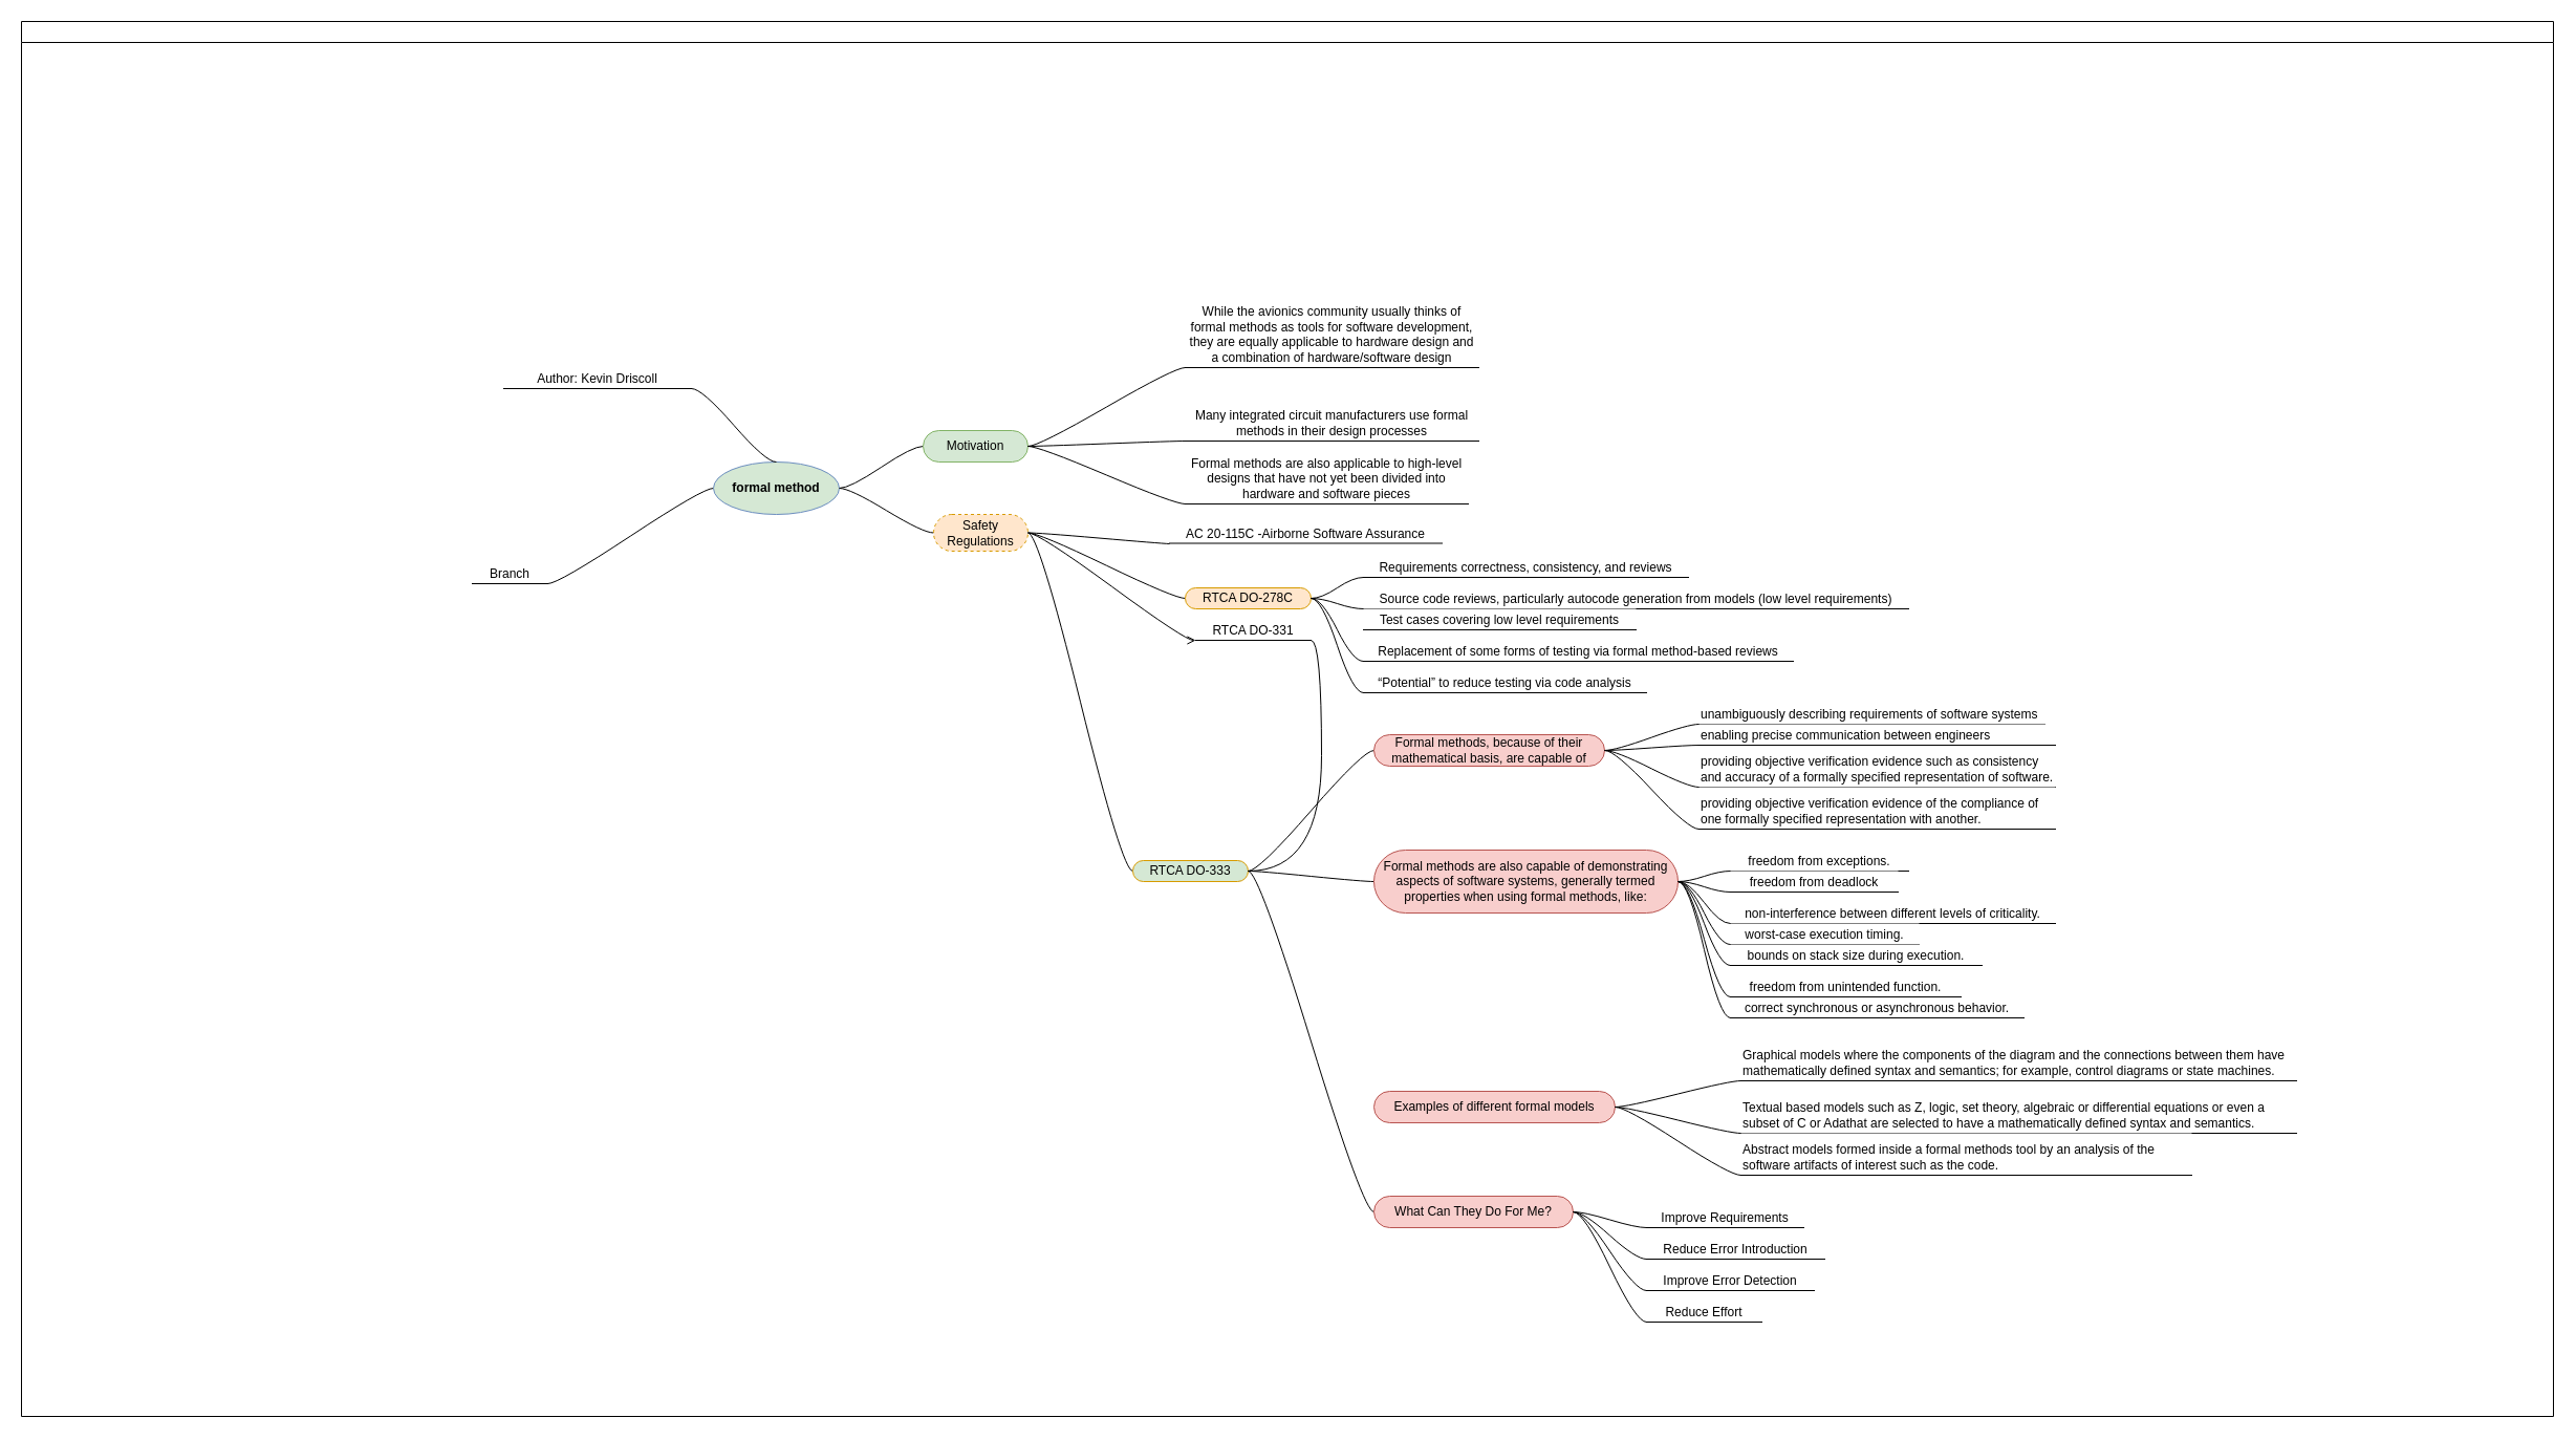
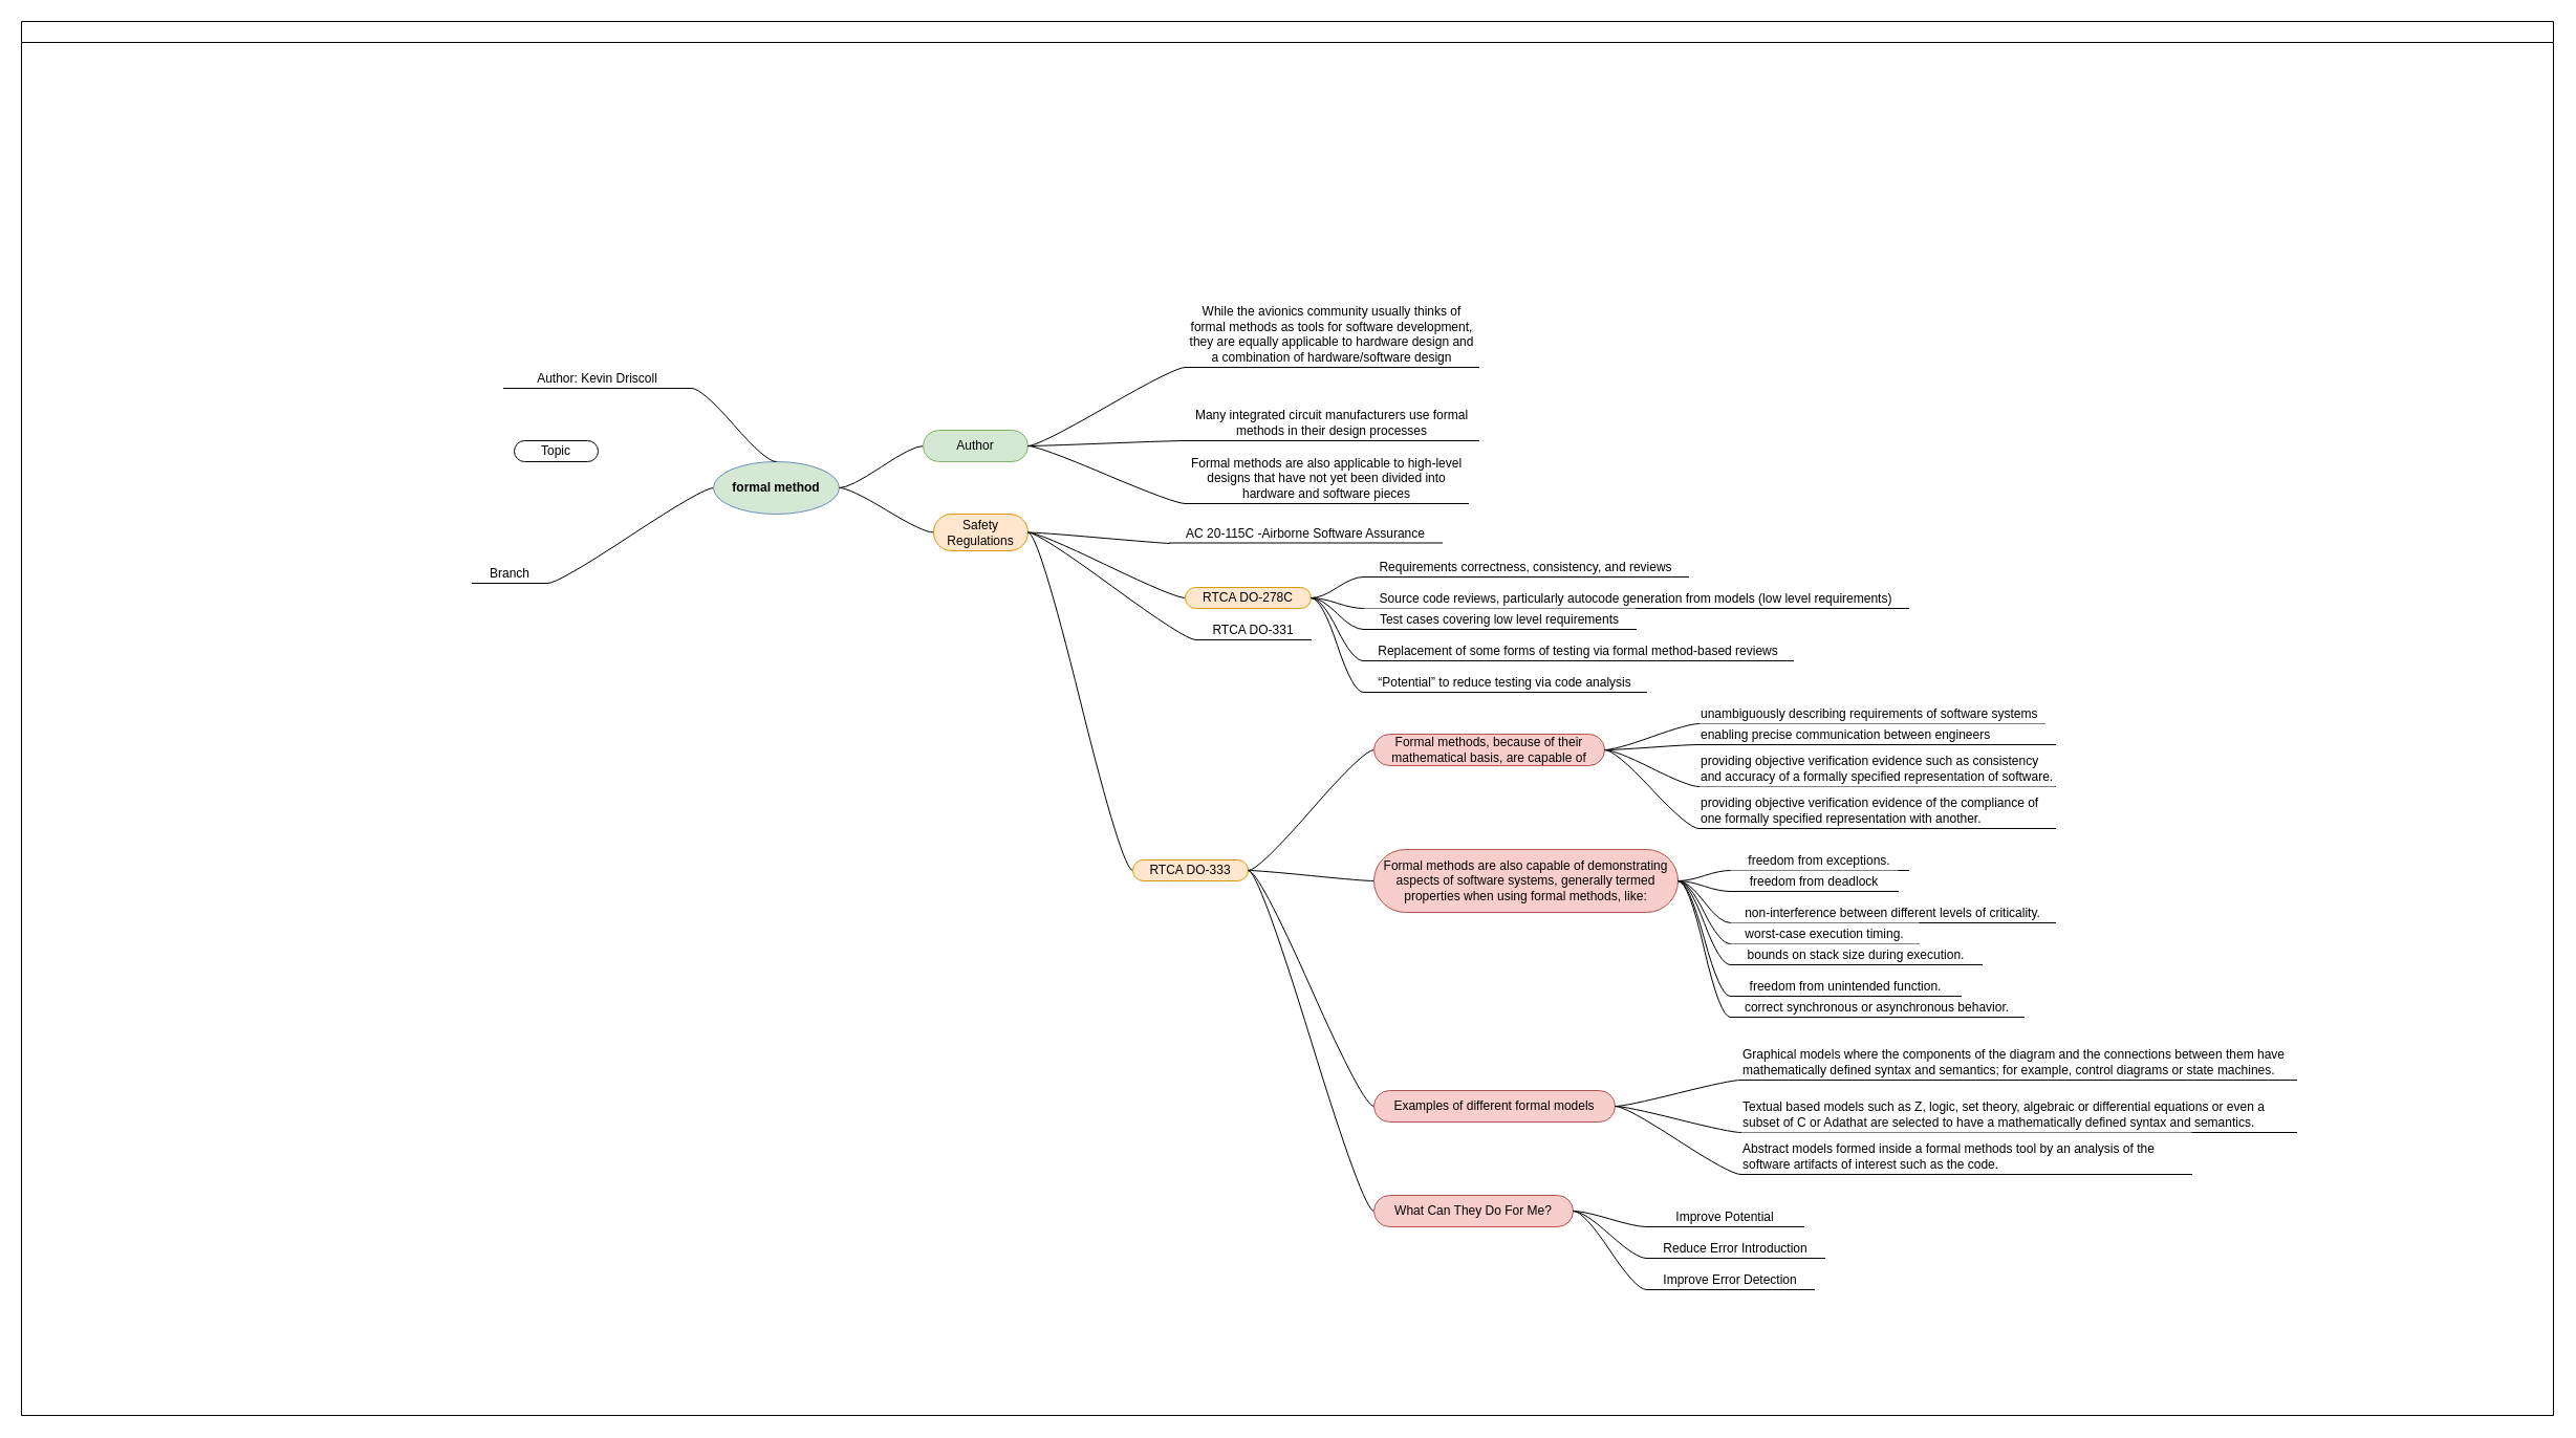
- <mxCell id="6" value="Motivation" style="whiteSpace=wrap;html=1;rounded=1;arcSize=50;align=center;verticalAlign=middle;strokeWidth=1;autosize=1;spacing=4;treeFolding=1;treeMoving=1;newEdgeStyle={&quot;edgeStyle&quot;:&quot;entityRelationEdgeStyle&quot;,&quot;startArrow&quot;:&quot;none&quot;,&quot;endArrow&quot;:&quot;none&quot;,&quot;segment&quot;:10,&quot;curved&quot;:1};fillColor=#d5e8d4;strokeColor=#82b366;" vertex="1" parent="2"><mxGeometry x="860" y="390" width="100" height="30" as="geometry" /></mxCell>
+ <mxCell id="6" value="Author" style="whiteSpace=wrap;html=1;rounded=1;arcSize=50;align=center;verticalAlign=middle;strokeWidth=1;autosize=1;spacing=4;treeFolding=1;treeMoving=1;newEdgeStyle={&quot;edgeStyle&quot;:&quot;entityRelationEdgeStyle&quot;,&quot;startArrow&quot;:&quot;none&quot;,&quot;endArrow&quot;:&quot;none&quot;,&quot;segment&quot;:10,&quot;curved&quot;:1};fillColor=#d5e8d4;strokeColor=#82b366;" vertex="1" parent="2"><mxGeometry x="860" y="390" width="100" height="30" as="geometry" /></mxCell>
+ <mxCell id="7" value="Topic" style="whiteSpace=wrap;html=1;rounded=1;arcSize=50;align=center;verticalAlign=middle;strokeWidth=1;autosize=1;spacing=4;treeFolding=1;treeMoving=1;newEdgeStyle={&quot;edgeStyle&quot;:&quot;entityRelationEdgeStyle&quot;,&quot;startArrow&quot;:&quot;none&quot;,&quot;endArrow&quot;:&quot;none&quot;,&quot;segment&quot;:10,&quot;curved&quot;:1};" vertex="1" parent="2"><mxGeometry x="470" y="400" width="80" height="20" as="geometry" /></mxCell>
- <mxCell id="14" value="Safety Regulations" style="whiteSpace=wrap;html=1;rounded=1;arcSize=50;align=center;verticalAlign=middle;strokeWidth=1;autosize=1;spacing=4;treeFolding=1;treeMoving=1;newEdgeStyle={&quot;edgeStyle&quot;:&quot;entityRelationEdgeStyle&quot;,&quot;startArrow&quot;:&quot;none&quot;,&quot;endArrow&quot;:&quot;none&quot;,&quot;segment&quot;:10,&quot;curved&quot;:1};fillColor=#ffe6cc;strokeColor=#d79b00;dashed=1;" vertex="1" parent="2"><mxGeometry x="870" y="470" width="90" height="35" as="geometry" /></mxCell>
+ <mxCell id="14" value="Safety Regulations" style="whiteSpace=wrap;html=1;rounded=1;arcSize=50;align=center;verticalAlign=middle;strokeWidth=1;autosize=1;spacing=4;treeFolding=1;treeMoving=1;newEdgeStyle={&quot;edgeStyle&quot;:&quot;entityRelationEdgeStyle&quot;,&quot;startArrow&quot;:&quot;none&quot;,&quot;endArrow&quot;:&quot;none&quot;,&quot;segment&quot;:10,&quot;curved&quot;:1};fillColor=#ffe6cc;strokeColor=#d79b00;" vertex="1" parent="2"><mxGeometry x="870" y="470" width="90" height="35" as="geometry" /></mxCell>
+ <mxCell id="31" value="" style="edgeStyle=entityRelationEdgeStyle;startArrow=none;endArrow=none;segment=10;curved=1;rounded=0;" edge="1" target="32" source="22" parent="2"><mxGeometry relative="1" as="geometry"><mxPoint x="2980" y="-330" as="sourcePoint" /><mxPoint x="660" y="360" as="targetPoint" /></mxGeometry></mxCell>
- <mxCell id="20" value="" style="edgeStyle=entityRelationEdgeStyle;startArrow=none;endArrow=open;segment=10;curved=1;rounded=0;" edge="1" parent="2" source="14" target="18"><mxGeometry relative="1" as="geometry"><mxPoint x="580" y="297.5" as="sourcePoint" /><mxPoint x="660" y="385" as="targetPoint" /></mxGeometry></mxCell>
+ <mxCell id="20" value="" style="edgeStyle=entityRelationEdgeStyle;startArrow=none;endArrow=none;segment=10;curved=1;rounded=0;" edge="1" parent="2" source="14" target="18"><mxGeometry relative="1" as="geometry"><mxPoint x="580" y="297.5" as="sourcePoint" /><mxPoint x="660" y="385" as="targetPoint" /></mxGeometry></mxCell>
- <mxCell id="63" value="" style="edgeStyle=entityRelationEdgeStyle;startArrow=none;endArrow=none;segment=10;curved=1;rounded=0;" edge="1" target="18" source="16" parent="2"><mxGeometry relative="1" as="geometry"><mxPoint x="3020" y="-210" as="sourcePoint" /></mxGeometry></mxCell>
+ <mxCell id="63" value="" style="edgeStyle=entityRelationEdgeStyle;startArrow=none;endArrow=none;segment=10;curved=1;rounded=0;" edge="1" target="64" source="16" parent="2"><mxGeometry relative="1" as="geometry"><mxPoint x="3020" y="-210" as="sourcePoint" /></mxGeometry></mxCell>
- <mxCell id="16" value="RTCA DO-333" style="whiteSpace=wrap;html=1;rounded=1;arcSize=50;align=center;verticalAlign=middle;strokeWidth=1;autosize=1;spacing=4;treeFolding=1;treeMoving=1;newEdgeStyle={&quot;edgeStyle&quot;:&quot;entityRelationEdgeStyle&quot;,&quot;startArrow&quot;:&quot;none&quot;,&quot;endArrow&quot;:&quot;none&quot;,&quot;segment&quot;:10,&quot;curved&quot;:1};fontFamily=Helvetica;fontSize=12;strokeColor=#d79b00;fillColor=#d5e8d4;recursiveResize=0;" vertex="1" parent="2"><mxGeometry x="1060" y="800" width="110" height="20" as="geometry" /></mxCell>
+ <mxCell id="16" value="RTCA DO-333" style="whiteSpace=wrap;html=1;rounded=1;arcSize=50;align=center;verticalAlign=middle;strokeWidth=1;autosize=1;spacing=4;treeFolding=1;treeMoving=1;newEdgeStyle={&quot;edgeStyle&quot;:&quot;entityRelationEdgeStyle&quot;,&quot;startArrow&quot;:&quot;none&quot;,&quot;endArrow&quot;:&quot;none&quot;,&quot;segment&quot;:10,&quot;curved&quot;:1};fontFamily=Helvetica;fontSize=12;strokeColor=#d79b00;fillColor=#ffe6cc;recursiveResize=0;" vertex="1" parent="2"><mxGeometry x="1060" y="800" width="110" height="20" as="geometry" /></mxCell>
- <mxCell id="74" value="Improve Requirements" style="whiteSpace=wrap;html=1;shape=partialRectangle;top=0;left=0;bottom=1;right=0;points=[[0,1],[1,1]];align=center;verticalAlign=bottom;routingCenterY=0.5;snapToPoint=1;recursiveResize=0;autosize=1;treeFolding=1;treeMoving=1;newEdgeStyle={&quot;edgeStyle&quot;:&quot;entityRelationEdgeStyle&quot;,&quot;startArrow&quot;:&quot;none&quot;,&quot;endArrow&quot;:&quot;none&quot;,&quot;segment&quot;:10,&quot;curved&quot;:1};fontFamily=Helvetica;fontSize=12;strokeWidth=1;" vertex="1" parent="2"><mxGeometry x="1550" y="1130" width="150" height="20" as="geometry" /></mxCell>
+ <mxCell id="74" value="Improve Potential" style="whiteSpace=wrap;html=1;shape=partialRectangle;top=0;left=0;bottom=1;right=0;points=[[0,1],[1,1]];align=center;verticalAlign=bottom;routingCenterY=0.5;snapToPoint=1;recursiveResize=0;autosize=1;treeFolding=1;treeMoving=1;newEdgeStyle={&quot;edgeStyle&quot;:&quot;entityRelationEdgeStyle&quot;,&quot;startArrow&quot;:&quot;none&quot;,&quot;endArrow&quot;:&quot;none&quot;,&quot;segment&quot;:10,&quot;curved&quot;:1};fontFamily=Helvetica;fontSize=12;strokeWidth=1;" vertex="1" parent="2"><mxGeometry x="1550" y="1130" width="150" height="20" as="geometry" /></mxCell>
- <mxCell id="79" value="" style="edgeStyle=entityRelationEdgeStyle;startArrow=none;endArrow=none;segment=10;curved=1;rounded=0;" edge="1" target="80" source="72" parent="2"><mxGeometry relative="1" as="geometry"><mxPoint x="3285" y="255" as="sourcePoint" /></mxGeometry></mxCell>
- <mxCell id="80" value="Reduce Effort" style="whiteSpace=wrap;html=1;shape=partialRectangle;top=0;left=0;bottom=1;right=0;points=[[0,1],[1,1]];align=center;verticalAlign=bottom;routingCenterY=0.5;snapToPoint=1;recursiveResize=0;autosize=1;treeFolding=1;treeMoving=1;newEdgeStyle={&quot;edgeStyle&quot;:&quot;entityRelationEdgeStyle&quot;,&quot;startArrow&quot;:&quot;none&quot;,&quot;endArrow&quot;:&quot;none&quot;,&quot;segment&quot;:10,&quot;curved&quot;:1};fontFamily=Helvetica;fontSize=12;strokeWidth=1;" vertex="1" parent="2"><mxGeometry x="1550" y="1220" width="110" height="20" as="geometry" /></mxCell>
